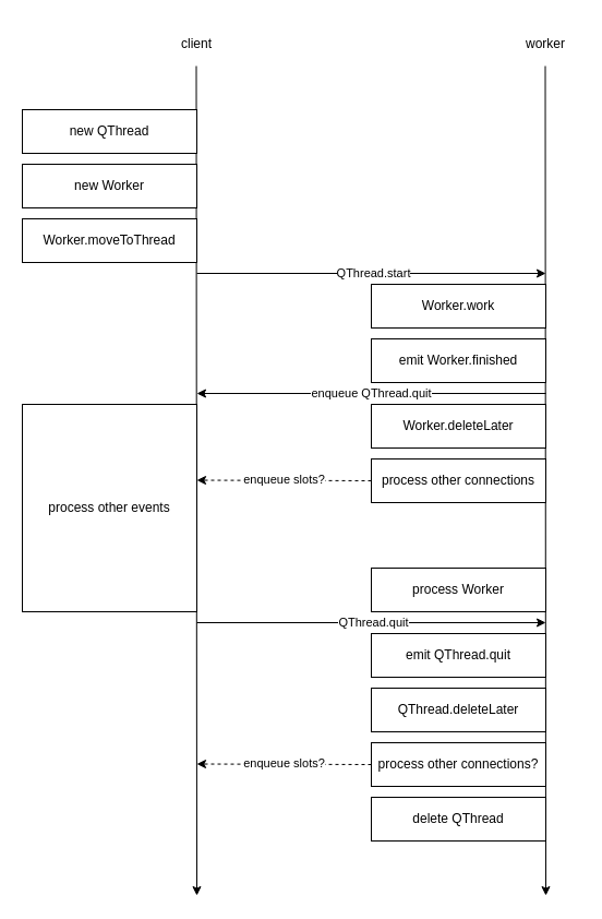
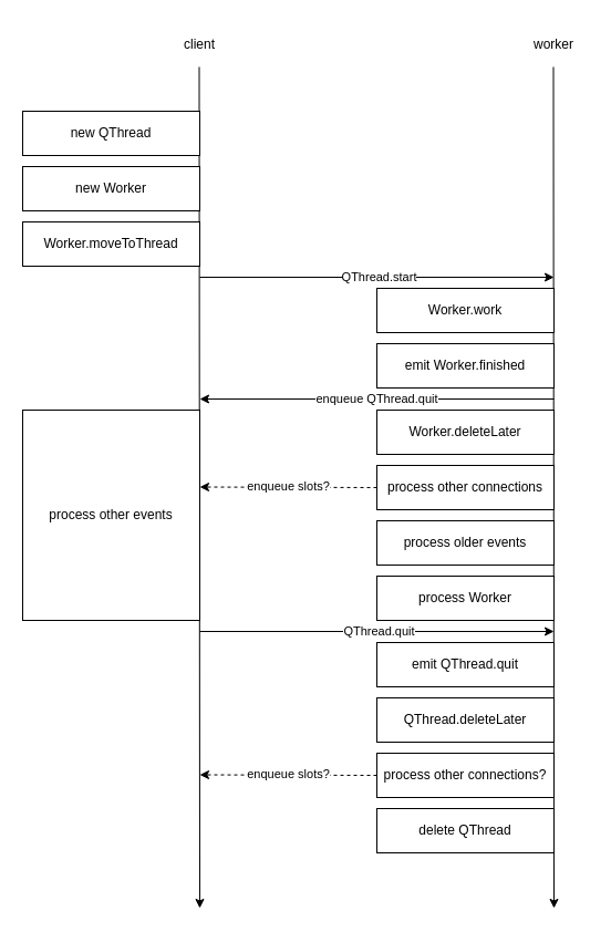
+ <mxCell id="21" value="process older events" style="rounded=0;whiteSpace=wrap;html=1;" vertex="1" parent="1"><mxGeometry x="340" y="470" width="160" height="40" as="geometry" /></mxCell>
